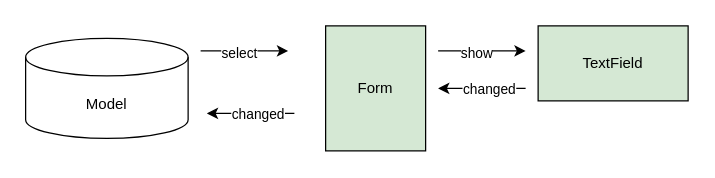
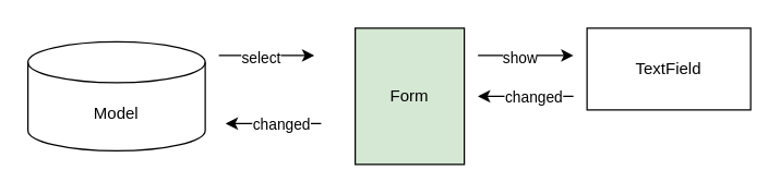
- <mxCell id="3" value="TextField" style="rounded=0;whiteSpace=wrap;html=1;fillColor=#d5e8d4;" vertex="1" parent="1"><mxGeometry x="430" y="20" width="120" height="60" as="geometry" /></mxCell>
+ <mxCell id="3" value="TextField" style="rounded=0;whiteSpace=wrap;html=1;" vertex="1" parent="1"><mxGeometry x="430" y="20" width="120" height="60" as="geometry" /></mxCell>
